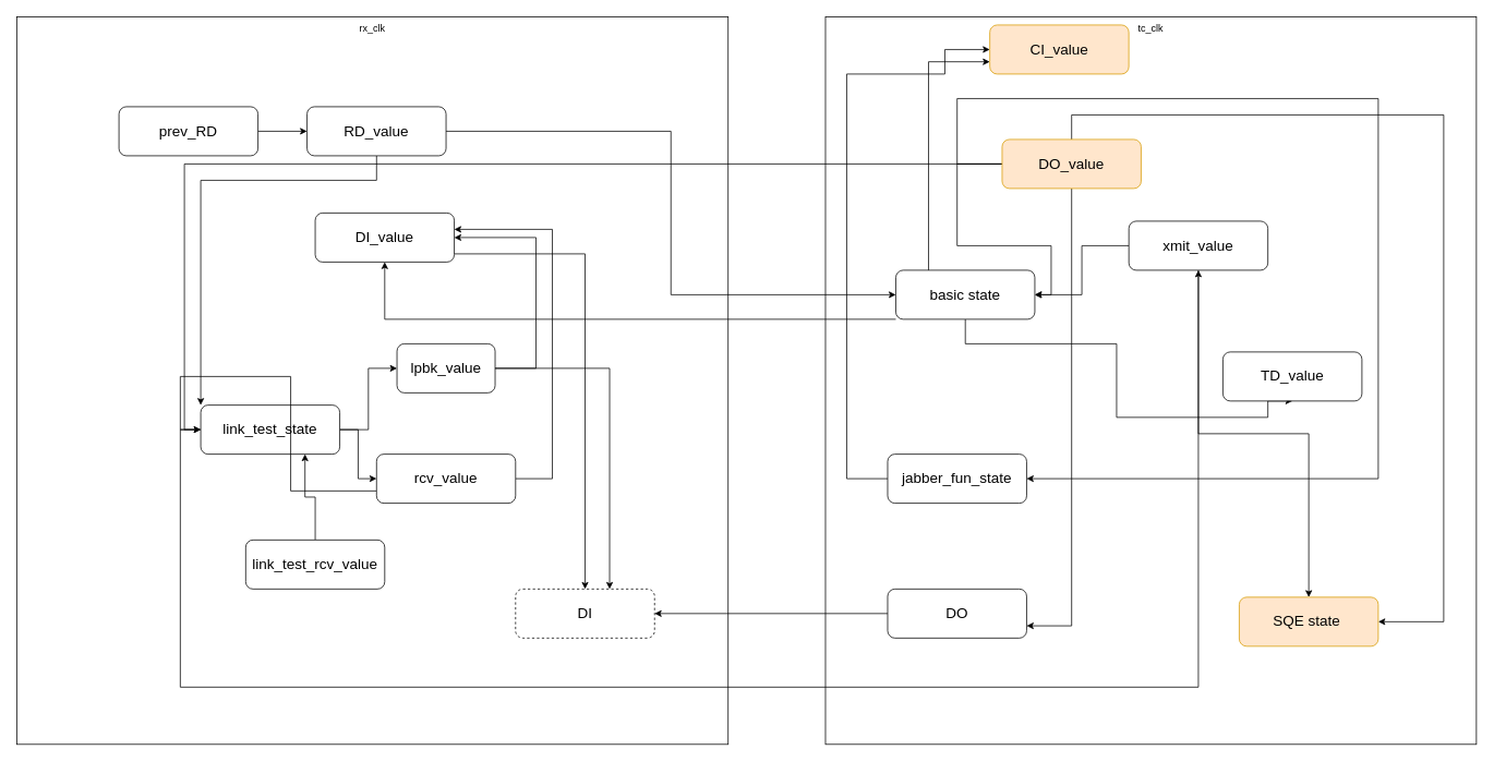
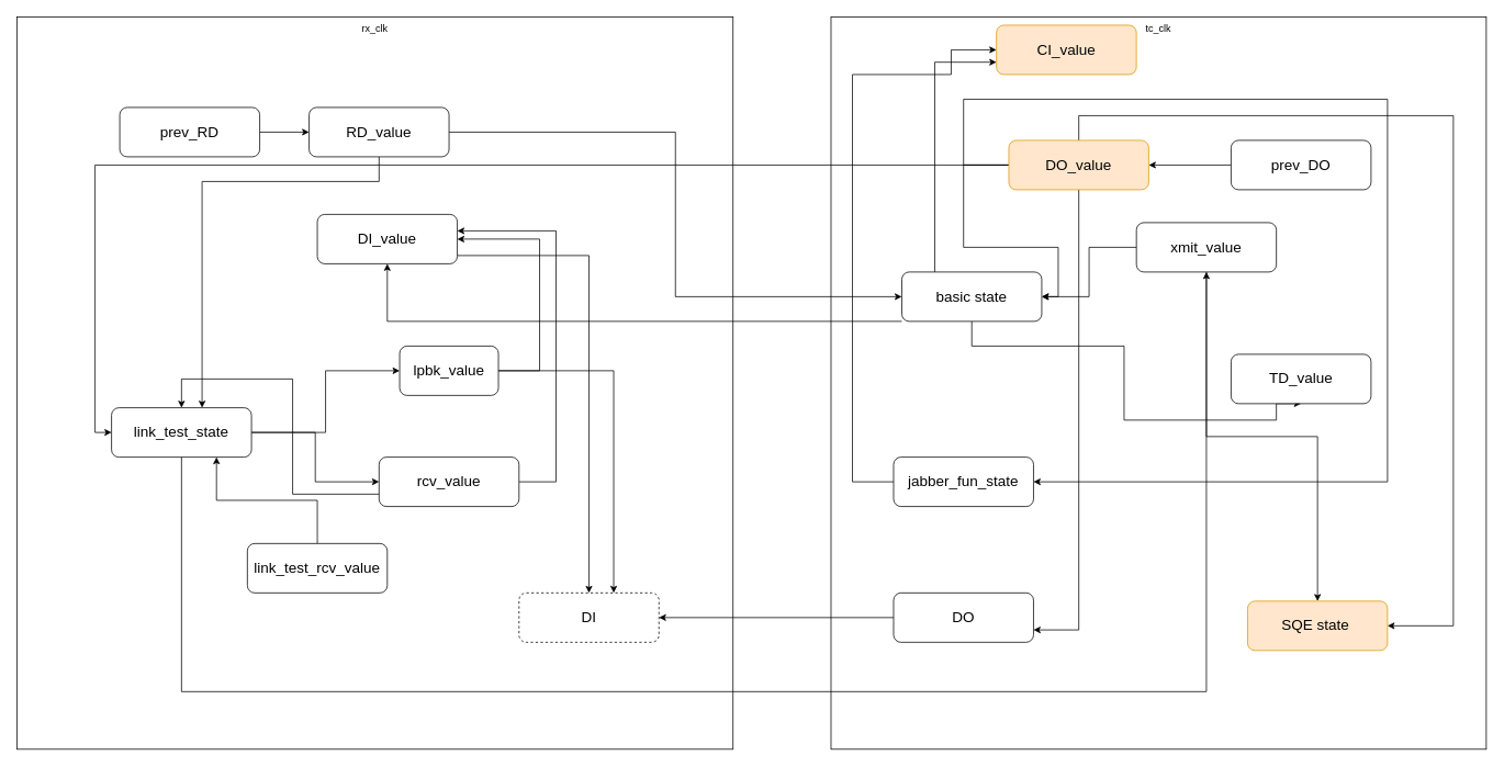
+ <mxCell id="16" style="edgeStyle=orthogonalEdgeStyle;rounded=0;orthogonalLoop=1;jettySize=auto;html=1;" edge="1" parent="1" source="17" target="34"><mxGeometry relative="1" as="geometry" /></mxCell>
+ <mxCell id="17" value="&lt;span style=&quot;font-size: 18px&quot;&gt;prev_DO&lt;/span&gt;" style="rounded=1;whiteSpace=wrap;html=1;align=center;" vertex="1" parent="1"><mxGeometry x="1495" y="170" width="170" height="60" as="geometry" /></mxCell>
- <mxCell id="10" value="&lt;span style=&quot;font-size: 18px&quot;&gt;link_test_state&lt;/span&gt;" style="rounded=1;whiteSpace=wrap;html=1;align=center;" vertex="1" parent="1"><mxGeometry x="245" y="495" width="170" height="60" as="geometry" /></mxCell>
+ <mxCell id="10" value="&lt;span style=&quot;font-size: 18px&quot;&gt;link_test_state&lt;/span&gt;" style="rounded=1;whiteSpace=wrap;html=1;align=center;" vertex="1" parent="1"><mxGeometry x="135" y="495" width="170" height="60" as="geometry" /></mxCell>
